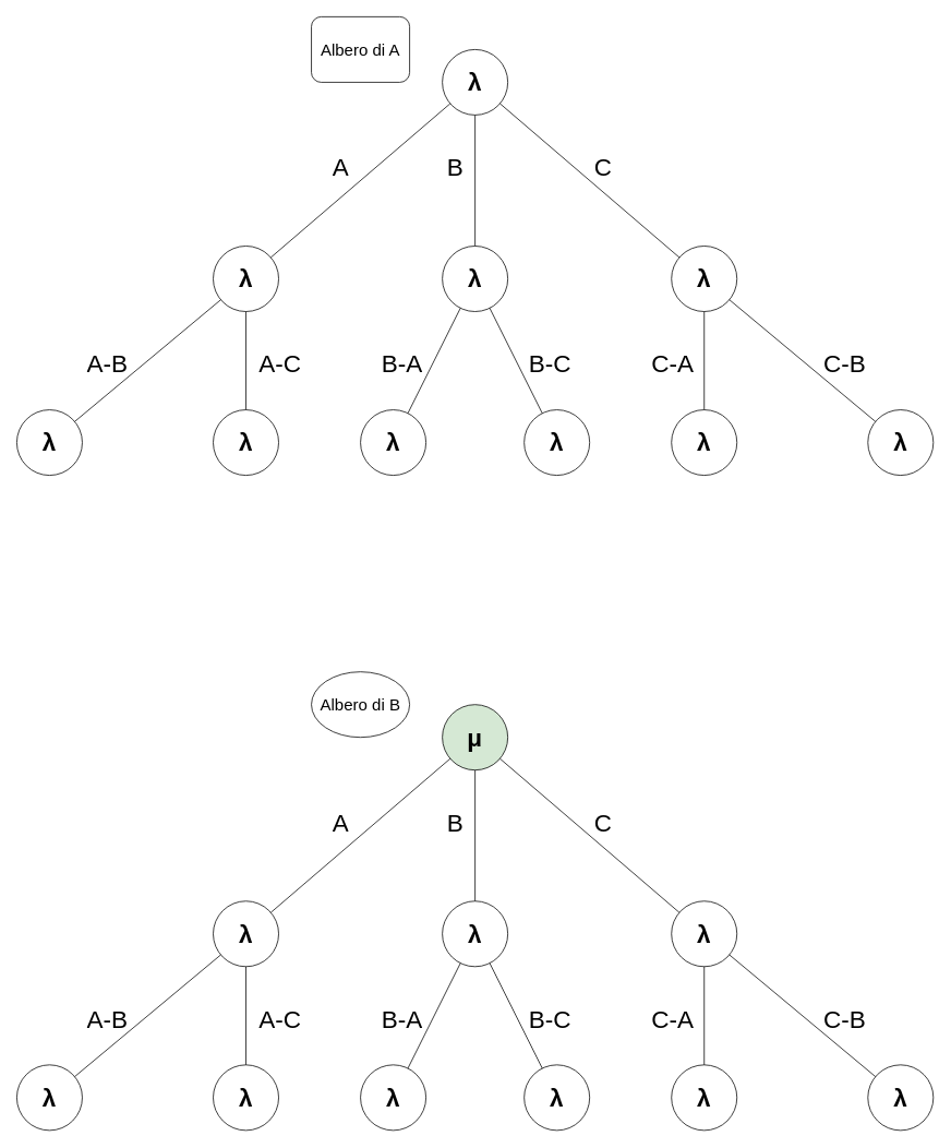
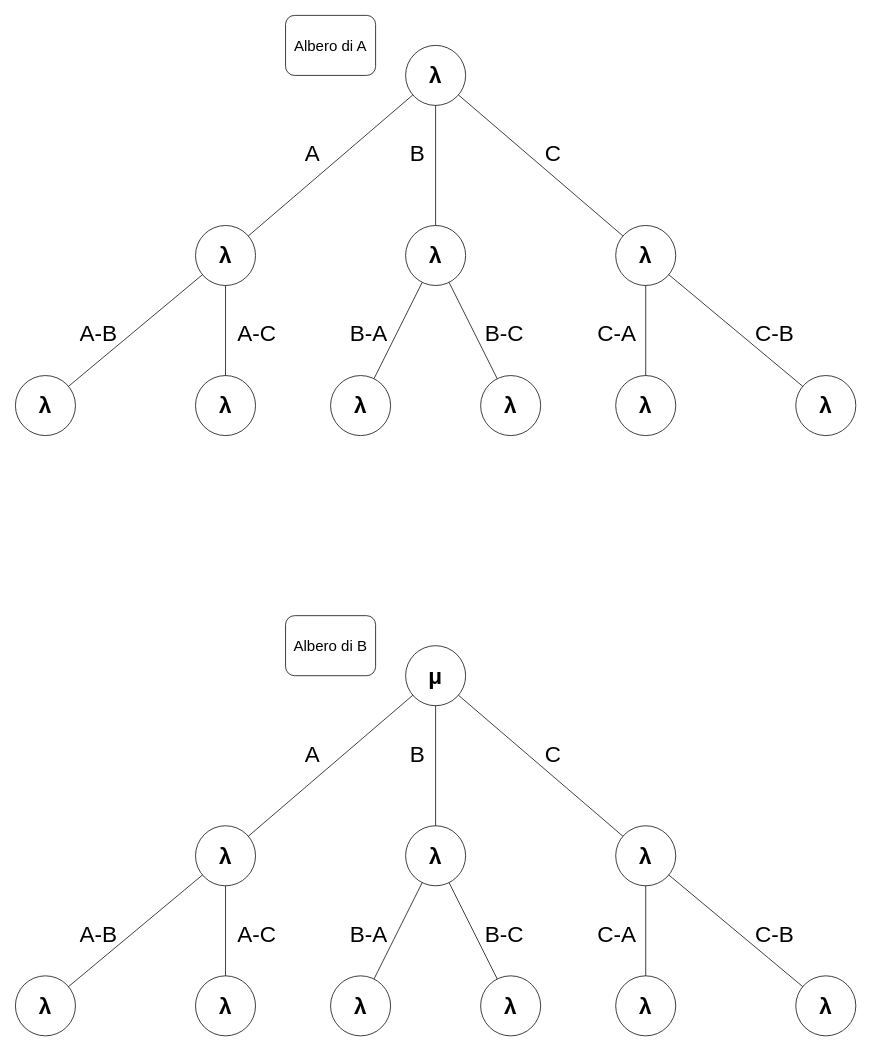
- <mxCell id="59" value="Albero di B" style="ellipse;whiteSpace=wrap;html=1;fontSize=20;" parent="1" vertex="1"><mxGeometry x="380" y="820" width="120" height="80" as="geometry" /></mxCell>
+ <mxCell id="59" value="Albero di B" style="rounded=1;whiteSpace=wrap;html=1;fontSize=20;" parent="1" vertex="1"><mxGeometry x="380" y="820" width="120" height="80" as="geometry" /></mxCell>
- <mxCell id="30" value="&lt;font style=&quot;font-size: 30px;&quot;&gt;&lt;b style=&quot;font-size: 30px;&quot;&gt;μ&lt;/b&gt;&lt;/font&gt;" style="ellipse;whiteSpace=wrap;html=1;aspect=fixed;fontSize=30;fillColor=#d5e8d4;" parent="1" vertex="1"><mxGeometry x="540" y="860" width="80" height="80" as="geometry" /></mxCell>
+ <mxCell id="30" value="&lt;font style=&quot;font-size: 30px;&quot;&gt;&lt;b style=&quot;font-size: 30px;&quot;&gt;μ&lt;/b&gt;&lt;/font&gt;" style="ellipse;whiteSpace=wrap;html=1;aspect=fixed;fontSize=30;" parent="1" vertex="1"><mxGeometry x="540" y="860" width="80" height="80" as="geometry" /></mxCell>
